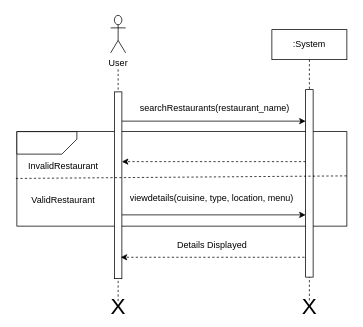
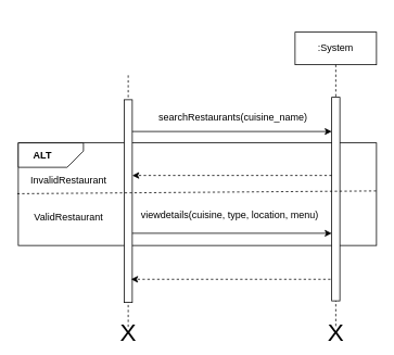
- <mxCell id="6" value="User" style="shape=umlActor;verticalLabelPosition=bottom;verticalAlign=top;html=1;outlineConnect=0;" vertex="1" parent="1"><mxGeometry x="147" y="20" width="20" height="50" as="geometry" /></mxCell>
- <mxCell id="10" value="searchRestaurants(restaurant_name)" style="text;strokeColor=none;align=center;fillColor=none;html=1;verticalAlign=middle;whiteSpace=wrap;rounded=0;" vertex="1" parent="1"><mxGeometry x="166" y="129" width="240" height="30" as="geometry" /></mxCell>
+ <mxCell id="10" value="searchRestaurants(cuisine_name)" style="text;strokeColor=none;align=center;fillColor=none;html=1;verticalAlign=middle;whiteSpace=wrap;rounded=0;" vertex="1" parent="1"><mxGeometry x="166" y="129" width="240" height="30" as="geometry" /></mxCell>
+ <mxCell id="14" value="&lt;b&gt;ALT&lt;/b&gt;" style="text;strokeColor=none;align=center;fillColor=none;html=1;verticalAlign=middle;whiteSpace=wrap;rounded=0;" vertex="1" parent="1"><mxGeometry x="22" y="175" width="60" height="30" as="geometry" /></mxCell>
- <mxCell id="17" value="Details Displayed" style="text;strokeColor=none;align=center;fillColor=none;html=1;verticalAlign=middle;whiteSpace=wrap;rounded=0;" vertex="1" parent="1"><mxGeometry x="215.75" y="311" width="132.5" height="30" as="geometry" /></mxCell>
